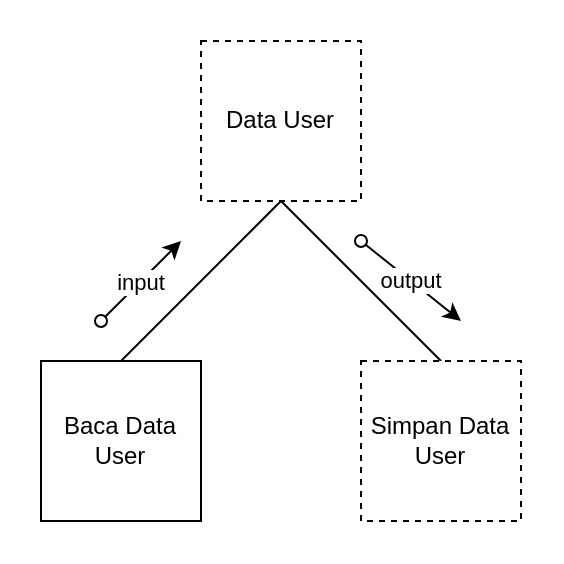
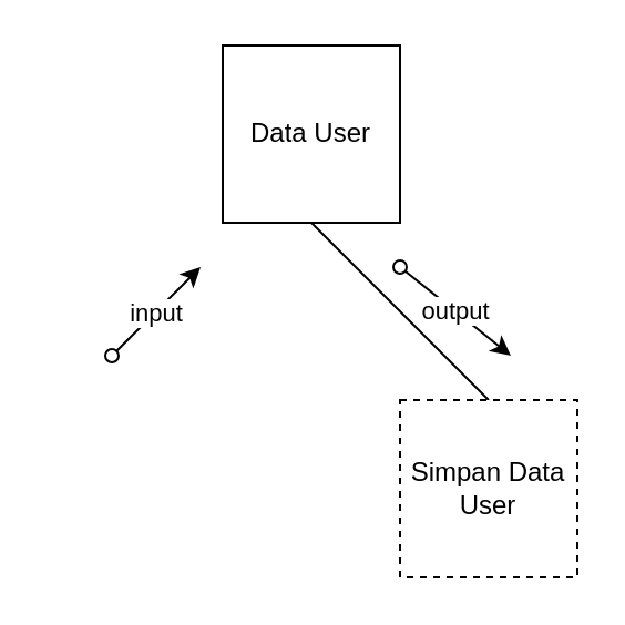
- <mxCell id="3" value="Data User" style="whiteSpace=wrap;html=1;aspect=fixed;dashed=1;" vertex="1" parent="1"><mxGeometry x="100" y="20" width="80" height="80" as="geometry" /></mxCell>
+ <mxCell id="3" value="Data User" style="whiteSpace=wrap;html=1;aspect=fixed;" vertex="1" parent="1"><mxGeometry x="100" y="20" width="80" height="80" as="geometry" /></mxCell>
- <mxCell id="4" style="rounded=0;orthogonalLoop=1;jettySize=auto;html=1;exitX=0.5;exitY=0;exitDx=0;exitDy=0;entryX=0.5;entryY=1;entryDx=0;entryDy=0;endArrow=none;endFill=0;" edge="1" parent="1" source="5" target="3"><mxGeometry relative="1" as="geometry" /></mxCell>
- <mxCell id="5" value="Baca Data User" style="whiteSpace=wrap;html=1;aspect=fixed;" vertex="1" parent="1"><mxGeometry x="20" y="180" width="80" height="80" as="geometry" /></mxCell>
